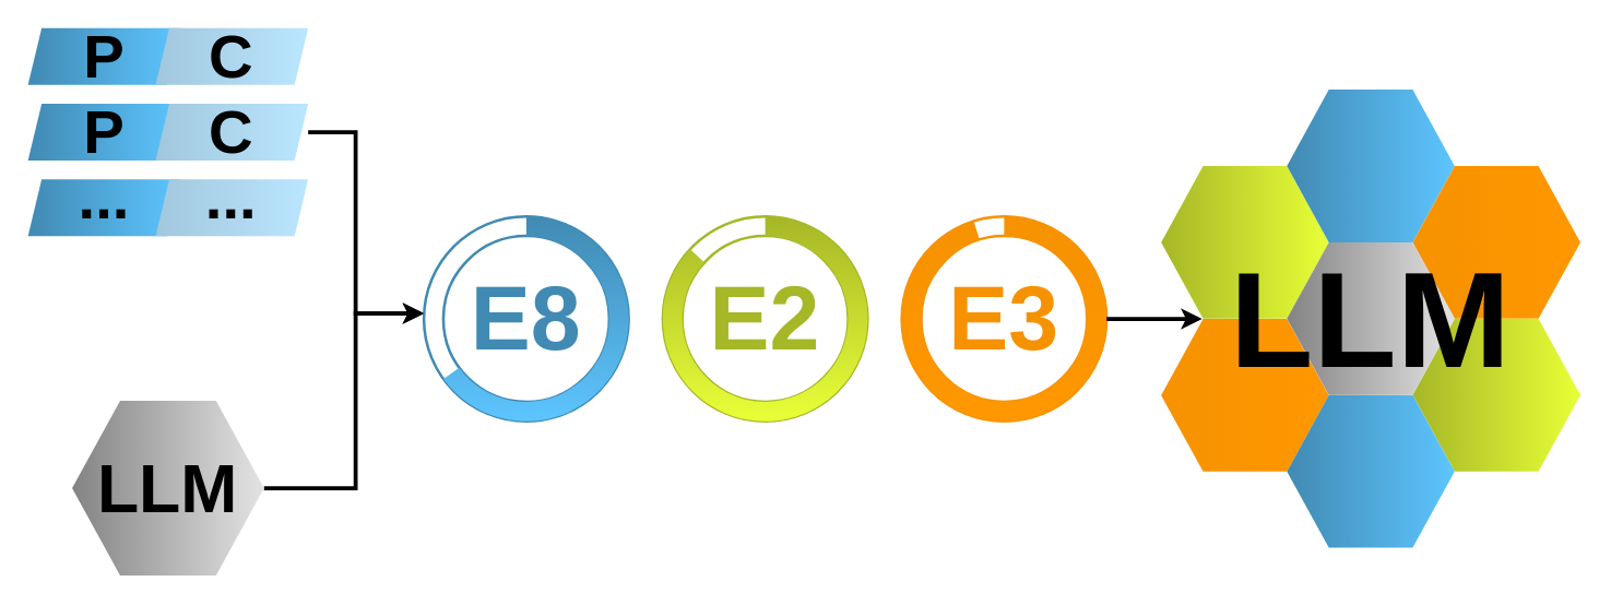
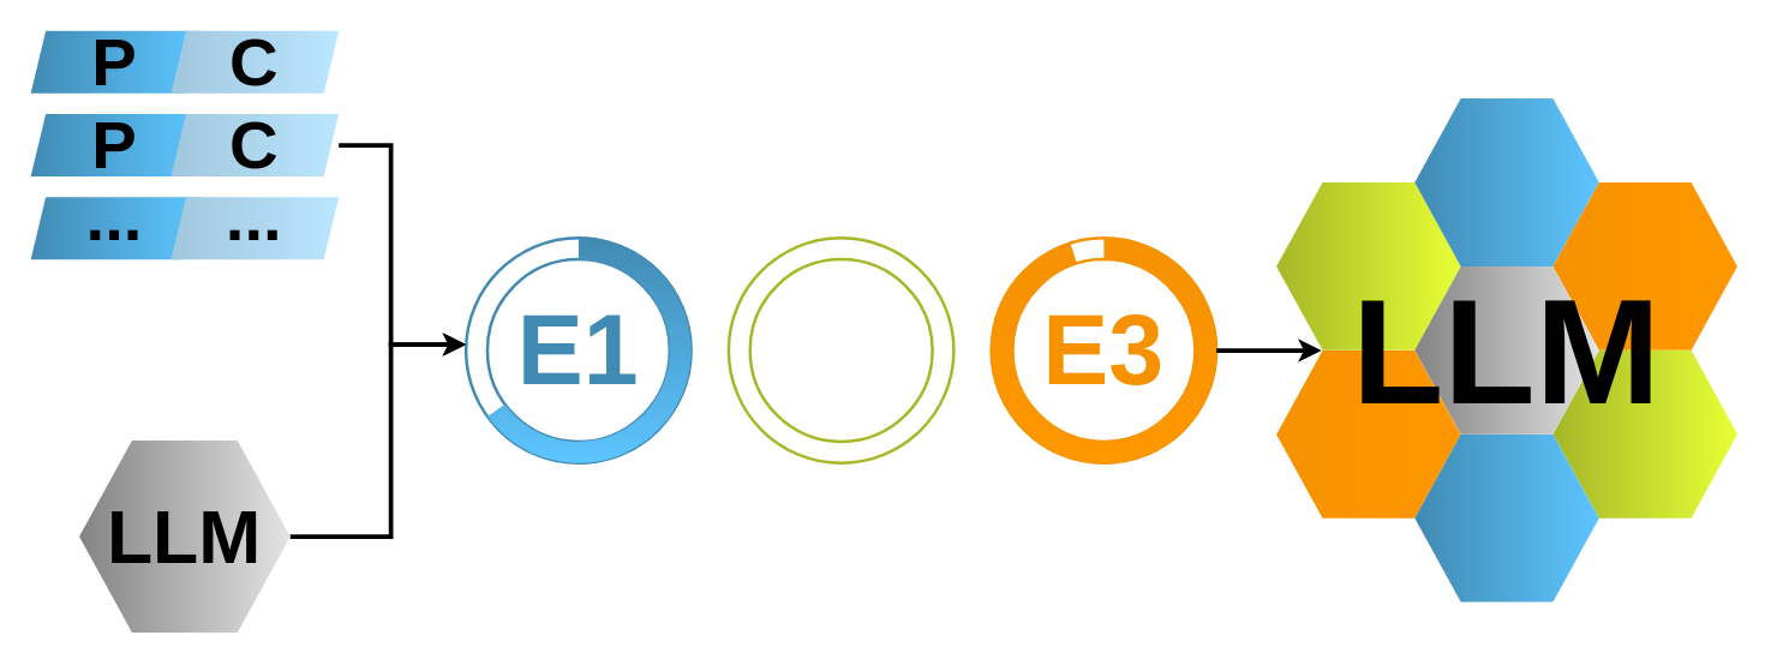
- <mxCell id="13" value="&lt;font color=&quot;#418ab3&quot;&gt;E8&lt;/font&gt;" style="verticalLabelPosition=middle;verticalAlign=middle;html=1;whiteSpace=wrap;shape=mxgraph.basic.partConcEllipse;startAngle=0;endAngle=0.65;arcWidth=0.19;strokeColor=none;fillColor=#418AB3;fontSize=66;fontColor=#10739E;align=center;fontStyle=1;spacing=0;strokeWidth=1;gradientColor=#5DC5FF;gradientDirection=south;" parent="12" vertex="1"><mxGeometry width="150" height="150" as="geometry" /></mxCell>
+ <mxCell id="13" value="&lt;font color=&quot;#418ab3&quot;&gt;E1&lt;/font&gt;" style="verticalLabelPosition=middle;verticalAlign=middle;html=1;whiteSpace=wrap;shape=mxgraph.basic.partConcEllipse;startAngle=0;endAngle=0.65;arcWidth=0.19;strokeColor=none;fillColor=#418AB3;fontSize=66;fontColor=#10739E;align=center;fontStyle=1;spacing=0;strokeWidth=1;gradientColor=#5DC5FF;gradientDirection=south;" parent="12" vertex="1"><mxGeometry width="150" height="150" as="geometry" /></mxCell>
- <mxCell id="15" value="&lt;font color=&quot;#a6b727&quot;&gt;E2&lt;/font&gt;" style="verticalLabelPosition=middle;verticalAlign=middle;html=1;whiteSpace=wrap;shape=mxgraph.basic.partConcEllipse;startAngle=0;endAngle=0.869;arcWidth=0.19;strokeColor=none;fillColor=#A6B727;fontSize=66;fontColor=#F2931E;align=center;fontStyle=1;spacing=0;strokeWidth=1;gradientColor=#E8FF37;gradientDirection=south;" parent="14" vertex="1"><mxGeometry width="150" height="150" as="geometry" /></mxCell>
